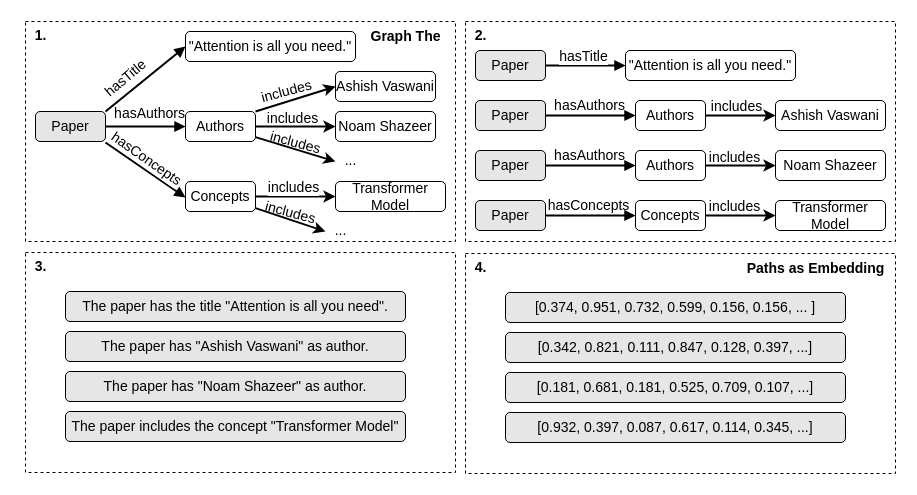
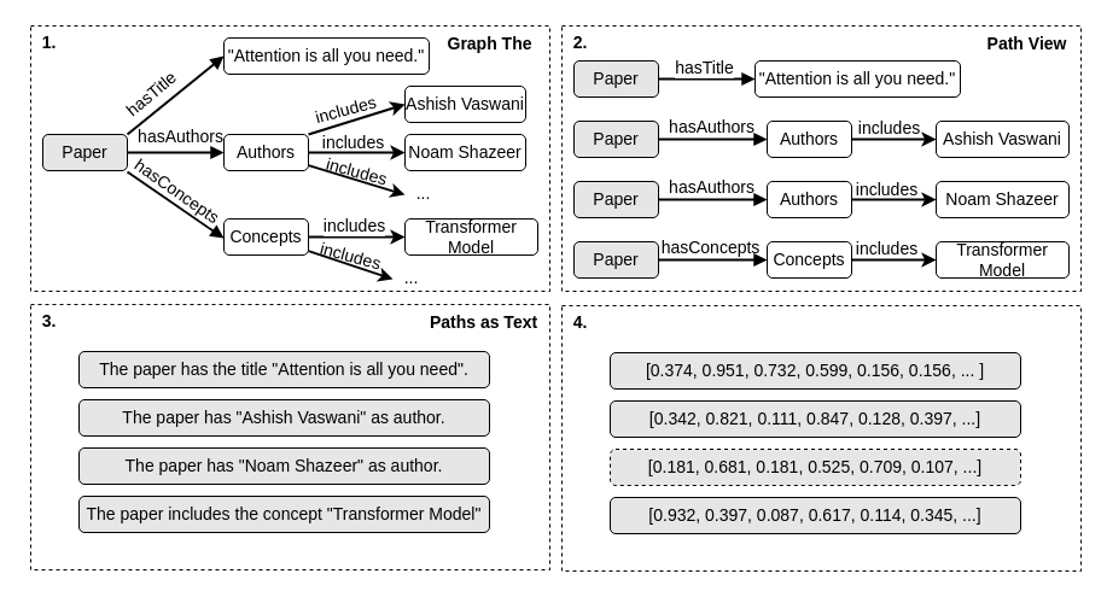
+ <mxCell id="55" value="&lt;b style=&quot;font-size: 14px;&quot;&gt;Path View&lt;/b&gt;" style="text;html=1;align=center;verticalAlign=middle;resizable=0;points=[];autosize=1;strokeColor=none;fillColor=none;fontFamily=Helvetica;fontSize=14;fontColor=default;labelBackgroundColor=default;" parent="1" vertex="1"><mxGeometry x="805" y="21" width="90" height="30" as="geometry" /></mxCell>
+ <mxCell id="59" value="&lt;b style=&quot;font-size: 14px;&quot;&gt;Paths as Text&lt;/b&gt;" style="text;html=1;align=center;verticalAlign=middle;resizable=0;points=[];autosize=1;strokeColor=none;fillColor=none;fontFamily=Helvetica;fontSize=14;fontColor=default;labelBackgroundColor=default;" parent="1" vertex="1"><mxGeometry x="345" y="252" width="110" height="30" as="geometry" /></mxCell>
- <mxCell id="66" value="&lt;b style=&quot;font-size: 14px;&quot;&gt;Paths as Embedding&lt;/b&gt;" style="text;html=1;align=center;verticalAlign=middle;resizable=0;points=[];autosize=1;strokeColor=none;fillColor=none;fontFamily=Helvetica;fontSize=14;fontColor=default;labelBackgroundColor=default;" parent="1" vertex="1"><mxGeometry x="735" y="253" width="160" height="30" as="geometry" /></mxCell>
- <mxCell id="70" value="[0.181, 0.681, 0.181, 0.525, 0.709, 0.107, ...]" style="rounded=1;whiteSpace=wrap;html=1;fillColor=#E6E6E6;fontSize=14;fontColor=default;labelBackgroundColor=none;" parent="1" vertex="1"><mxGeometry x="505" y="372" width="340" height="30" as="geometry" /></mxCell>
+ <mxCell id="70" value="[0.181, 0.681, 0.181, 0.525, 0.709, 0.107, ...]" style="rounded=1;whiteSpace=wrap;html=1;fillColor=#E6E6E6;fontSize=14;fontColor=default;labelBackgroundColor=none;dashed=1;" parent="1" vertex="1"><mxGeometry x="505" y="372" width="340" height="30" as="geometry" /></mxCell>
